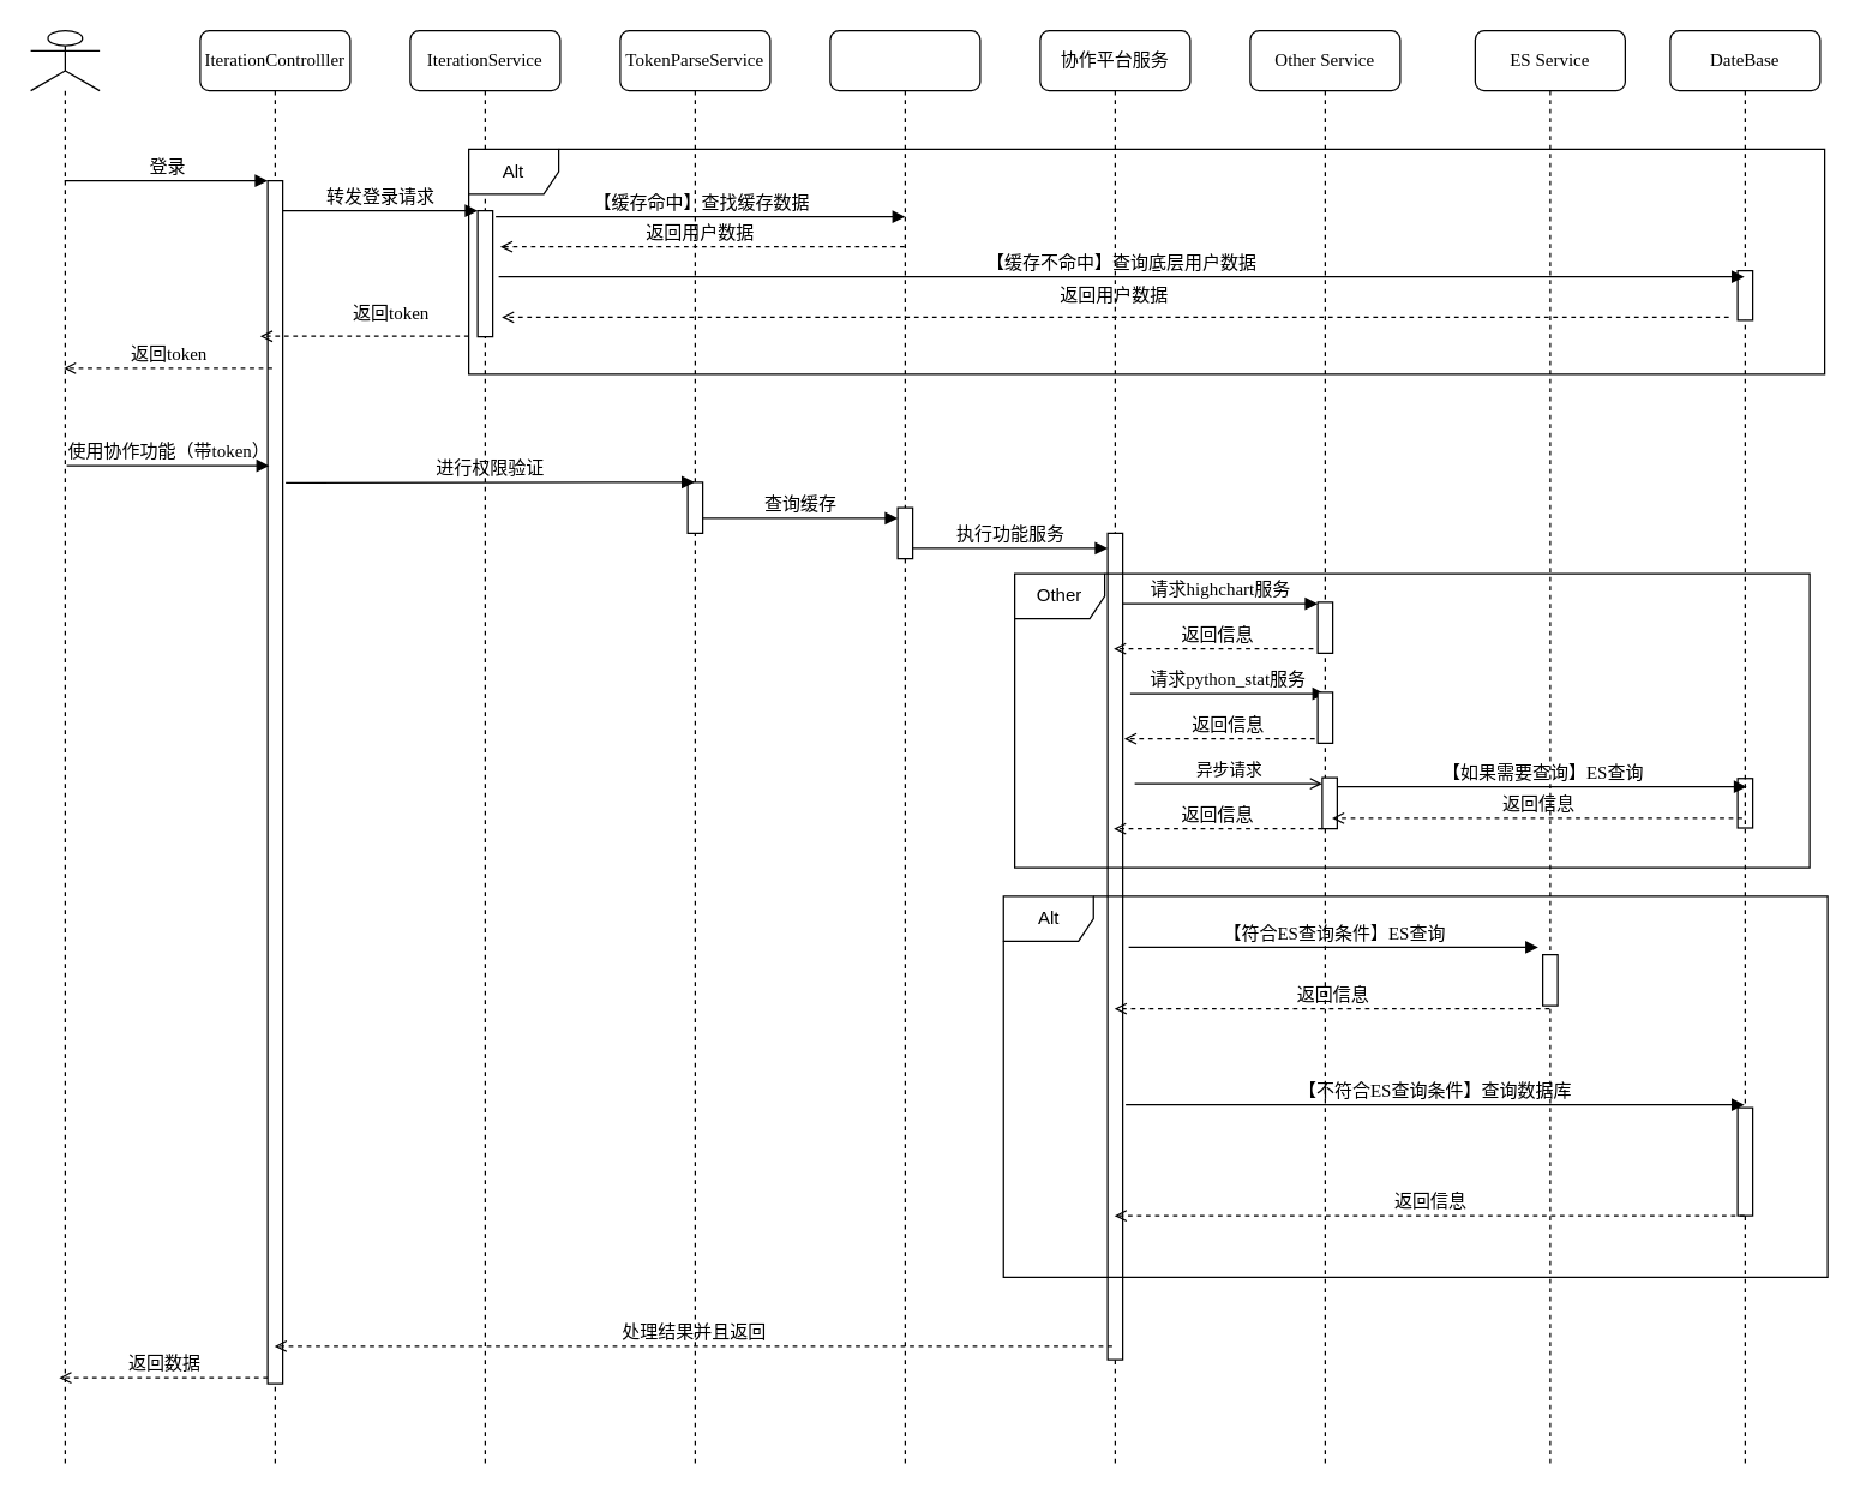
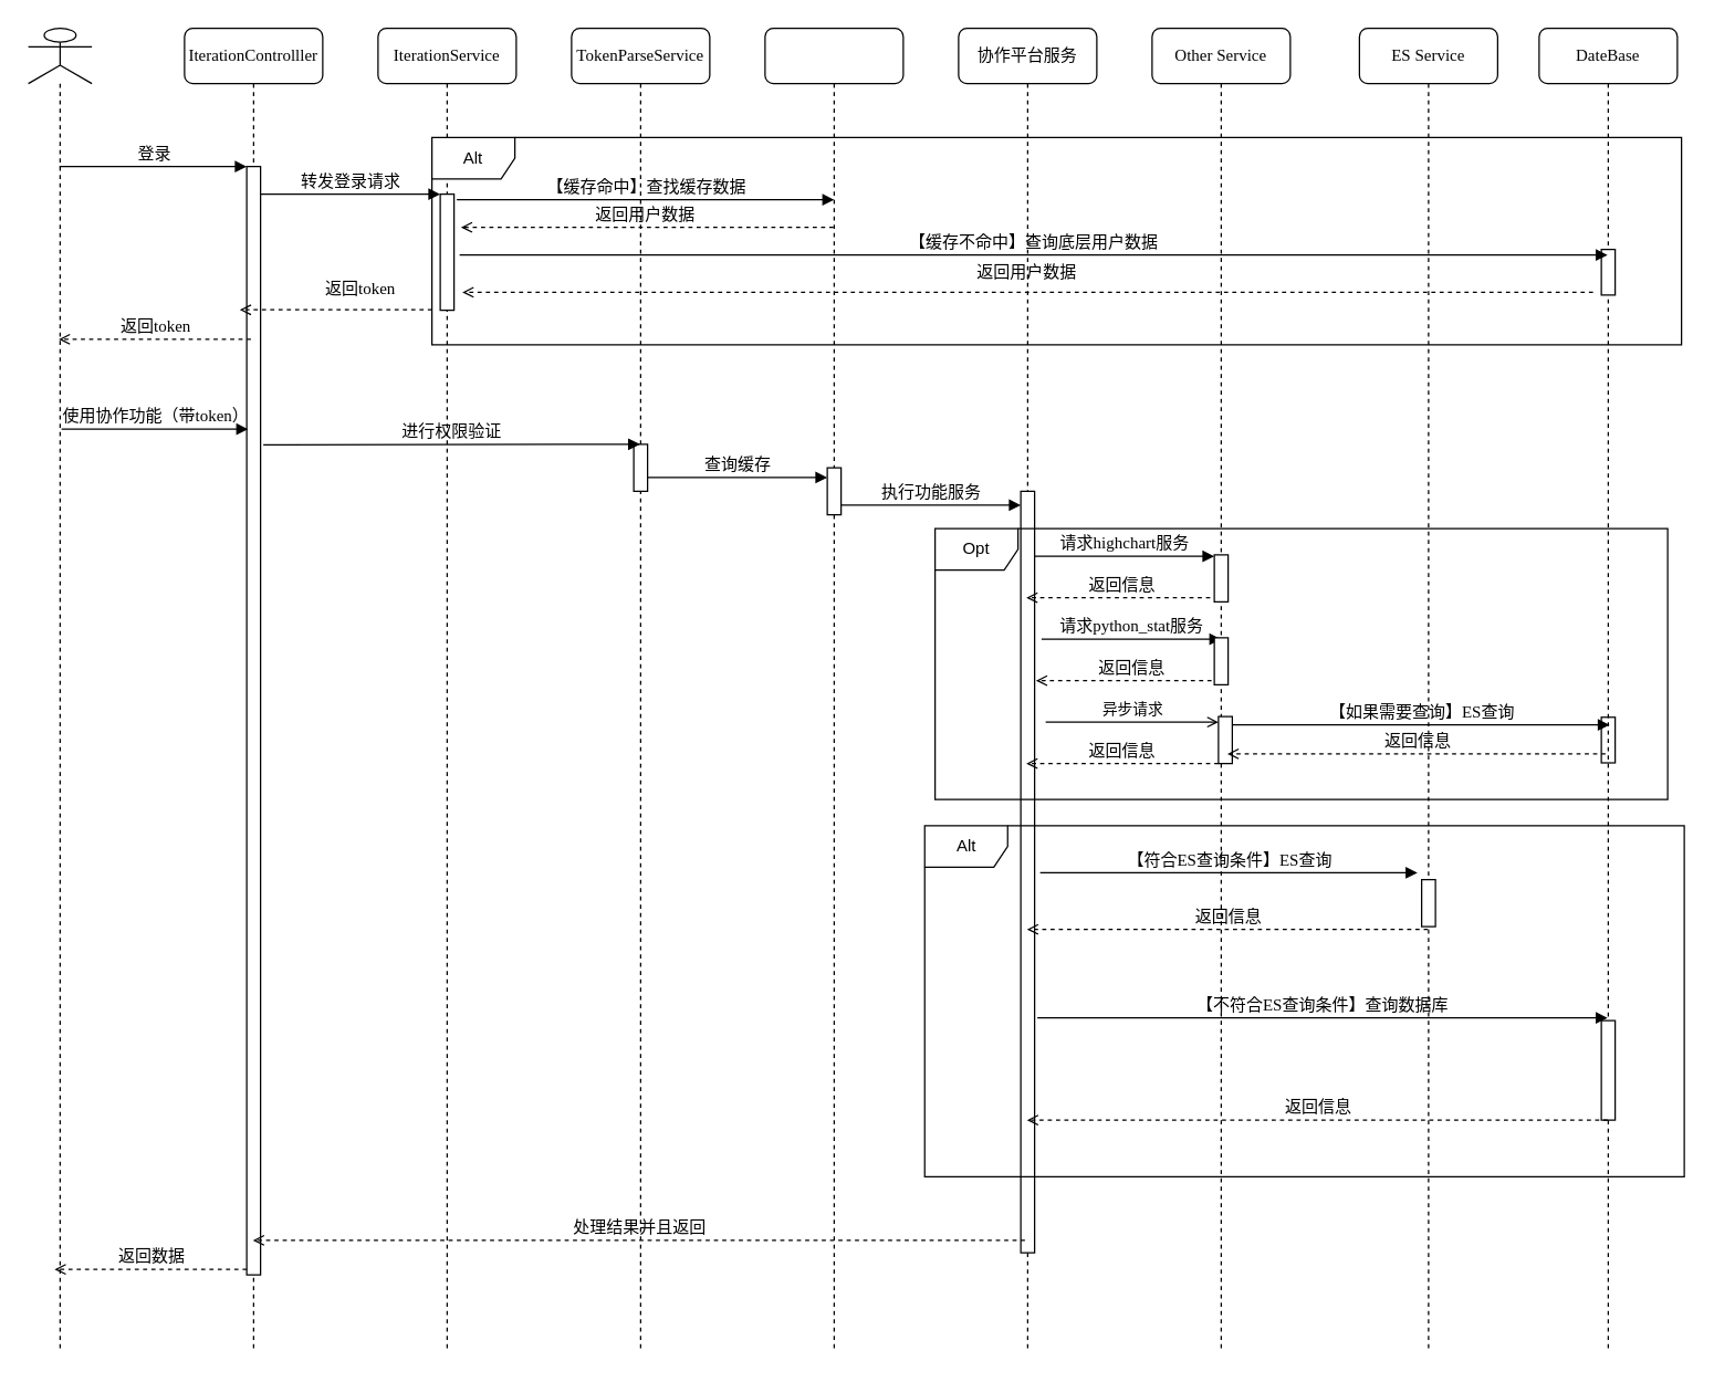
- <mxCell id="34" value="Other" style="shape=umlFrame;whiteSpace=wrap;html=1;pointerEvents=0;" vertex="1" parent="1"><mxGeometry x="676" y="382" width="530" height="196" as="geometry" /></mxCell>
+ <mxCell id="34" value="Opt" style="shape=umlFrame;whiteSpace=wrap;html=1;pointerEvents=0;" vertex="1" parent="1"><mxGeometry x="676" y="382" width="530" height="196" as="geometry" /></mxCell>
